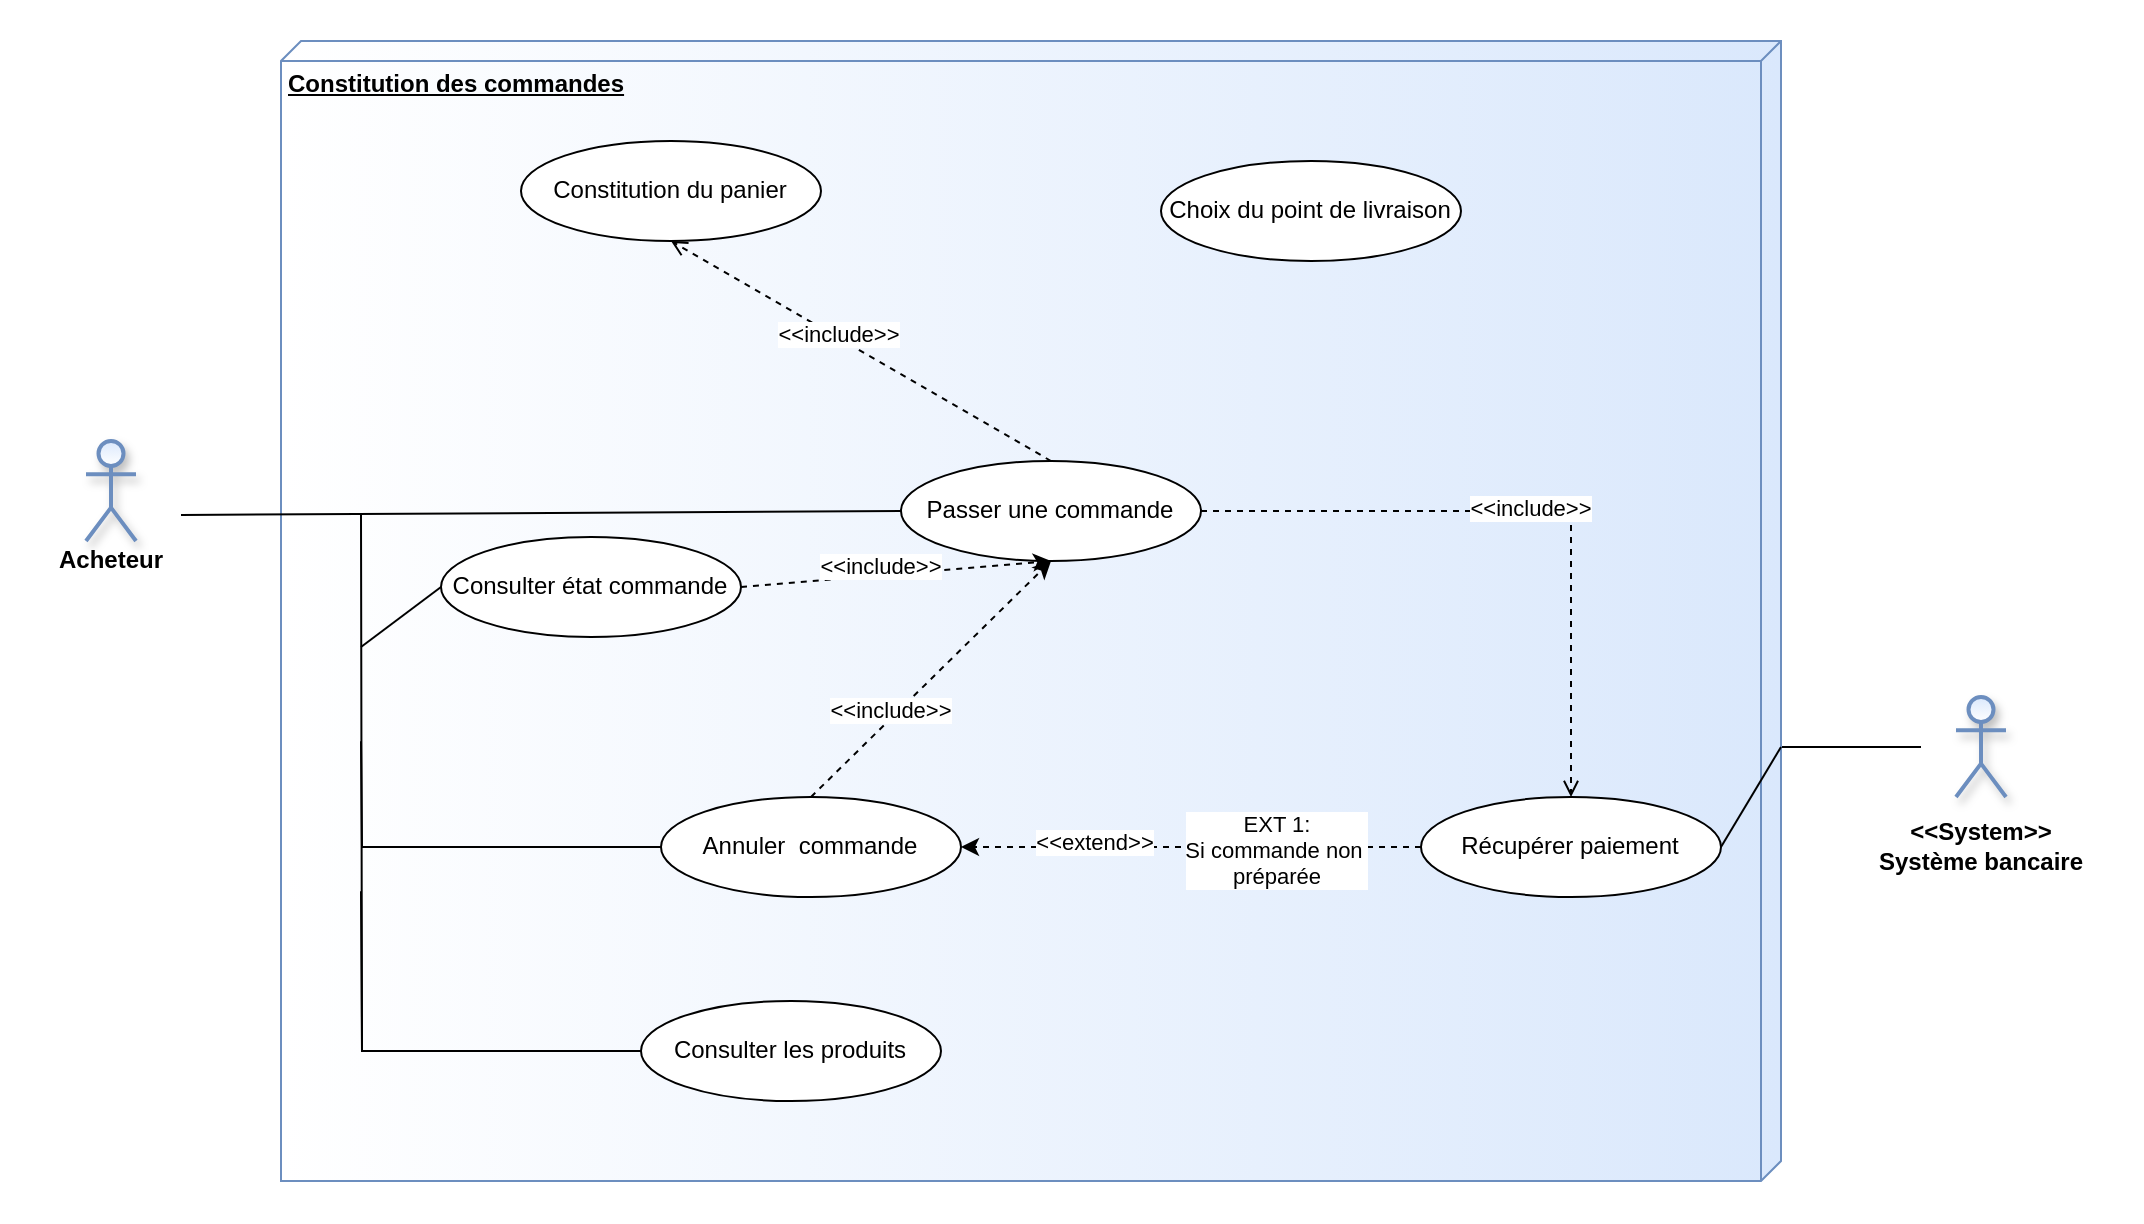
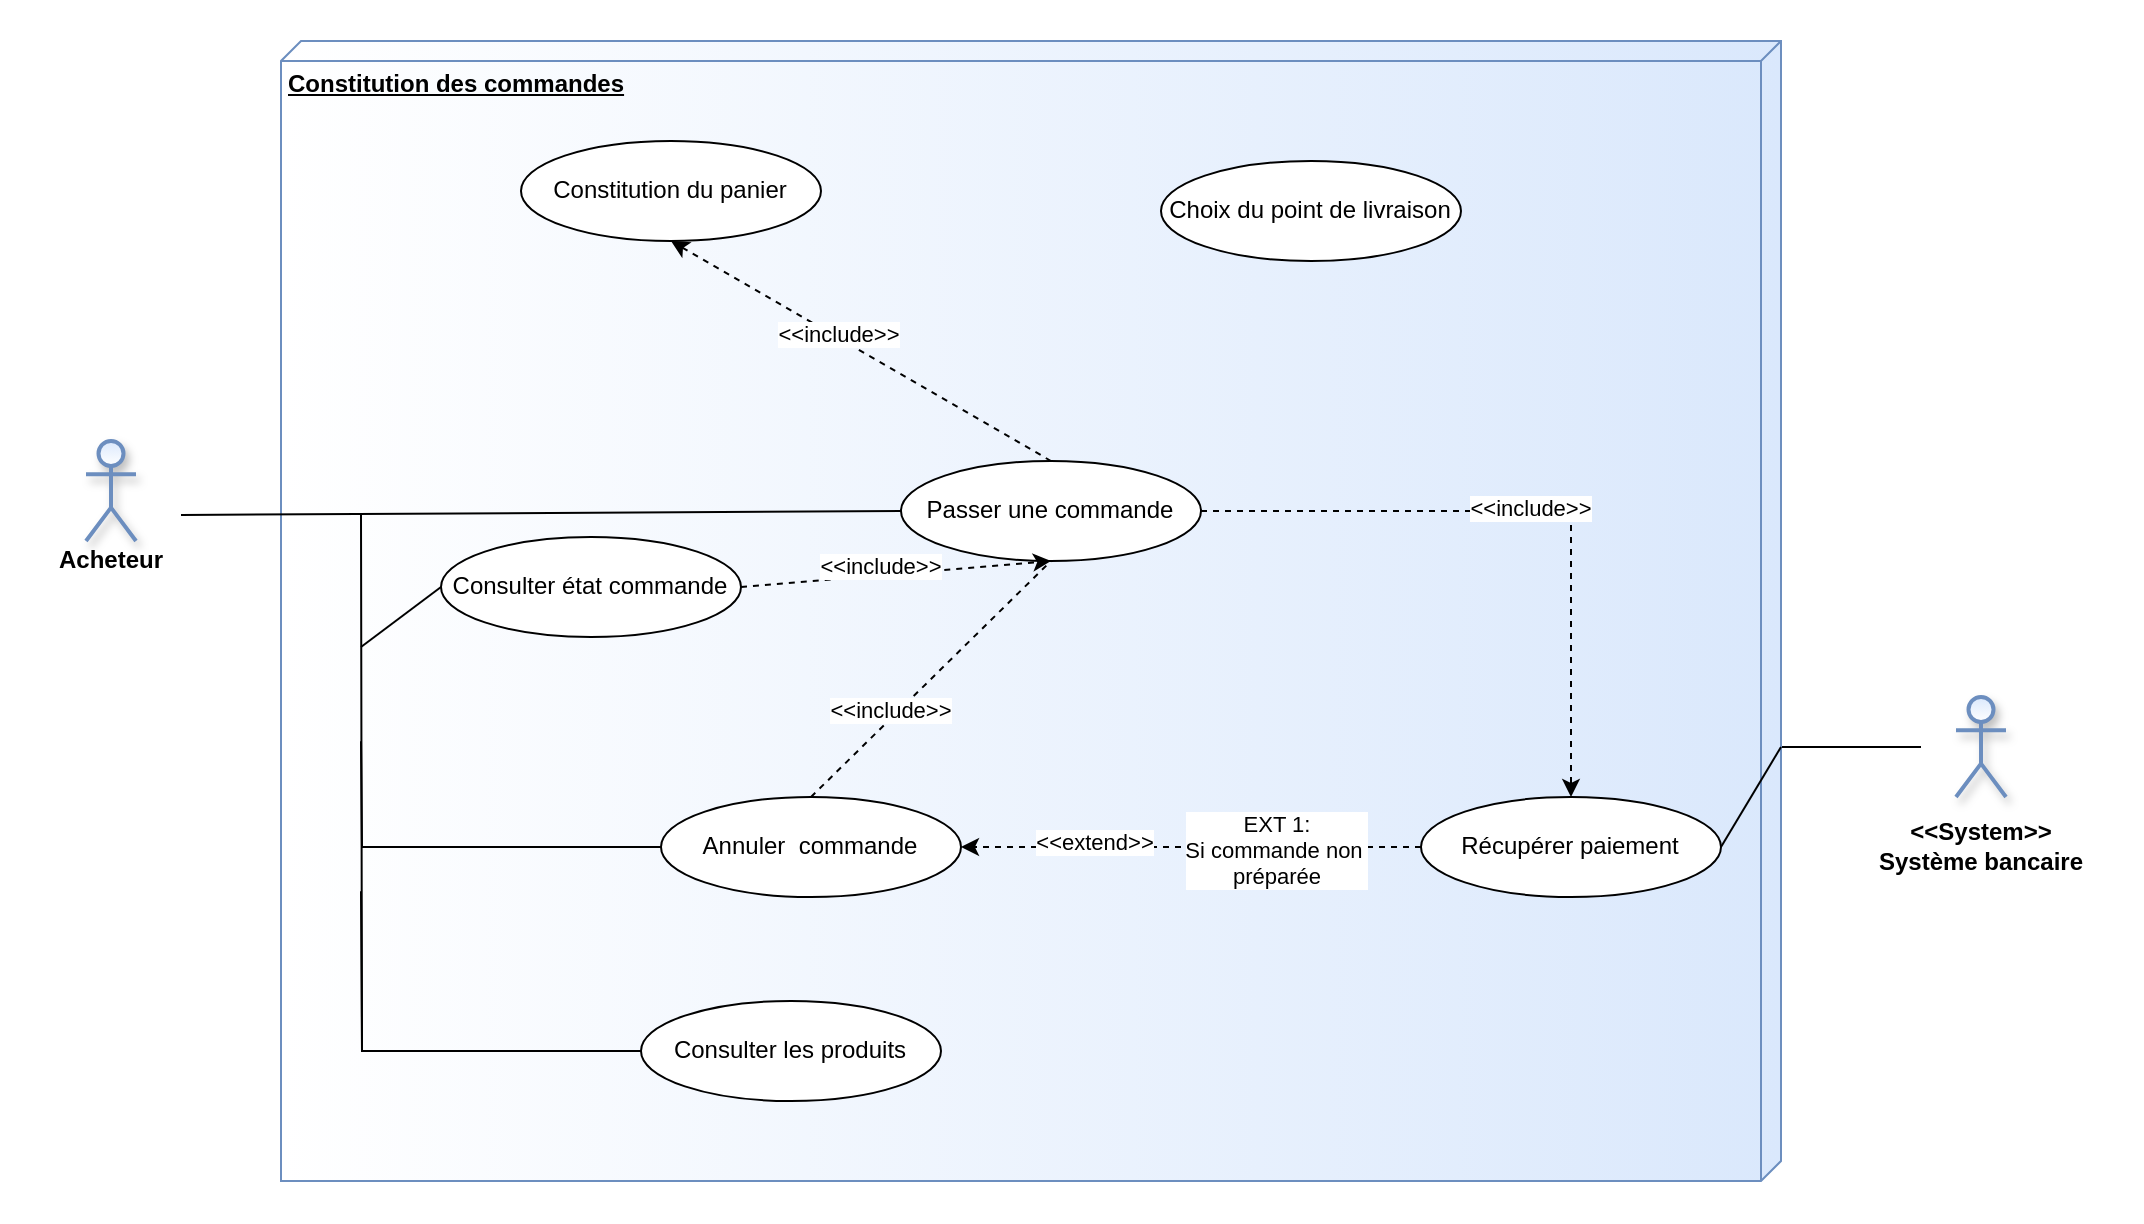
- <mxCell id="4" style="rounded=0;orthogonalLoop=1;jettySize=auto;html=1;exitX=0.5;exitY=0;exitDx=0;exitDy=0;entryX=0.5;entryY=1;entryDx=0;entryDy=0;dashed=1;endArrow=open;" parent="1" source="8" target="10" edge="1"><mxGeometry relative="1" as="geometry" /></mxCell>
+ <mxCell id="4" style="rounded=0;orthogonalLoop=1;jettySize=auto;html=1;exitX=0.5;exitY=0;exitDx=0;exitDy=0;entryX=0.5;entryY=1;entryDx=0;entryDy=0;dashed=1;" parent="1" source="8" target="10" edge="1"><mxGeometry relative="1" as="geometry" /></mxCell>
- <mxCell id="29" style="rounded=0;orthogonalLoop=1;jettySize=auto;html=1;exitX=0.5;exitY=0;exitDx=0;exitDy=0;entryX=0.5;entryY=1;entryDx=0;entryDy=0;endArrow=classic;endFill=1;dashed=1;" edge="1" parent="1" source="31" target="8"><mxGeometry relative="1" as="geometry" /></mxCell>
+ <mxCell id="29" style="rounded=0;orthogonalLoop=1;jettySize=auto;html=1;exitX=0.5;exitY=0;exitDx=0;exitDy=0;entryX=0.5;entryY=1;entryDx=0;entryDy=0;endArrow=none;endFill=1;dashed=1;" edge="1" parent="1" source="31" target="8"><mxGeometry relative="1" as="geometry" /></mxCell>
- <mxCell id="6" style="edgeStyle=orthogonalEdgeStyle;rounded=0;orthogonalLoop=1;jettySize=auto;html=1;exitX=1;exitY=0.5;exitDx=0;exitDy=0;entryX=0.5;entryY=0;entryDx=0;entryDy=0;endArrow=open;endFill=1;dashed=1;" edge="1" parent="1" source="8" target="22"><mxGeometry relative="1" as="geometry" /></mxCell>
+ <mxCell id="6" style="edgeStyle=orthogonalEdgeStyle;rounded=0;orthogonalLoop=1;jettySize=auto;html=1;exitX=1;exitY=0.5;exitDx=0;exitDy=0;entryX=0.5;entryY=0;entryDx=0;entryDy=0;endArrow=classic;endFill=1;dashed=1;" edge="1" parent="1" source="8" target="22"><mxGeometry relative="1" as="geometry" /></mxCell>
